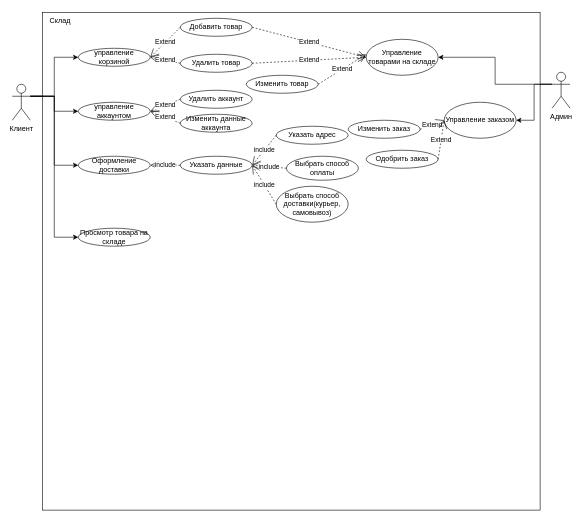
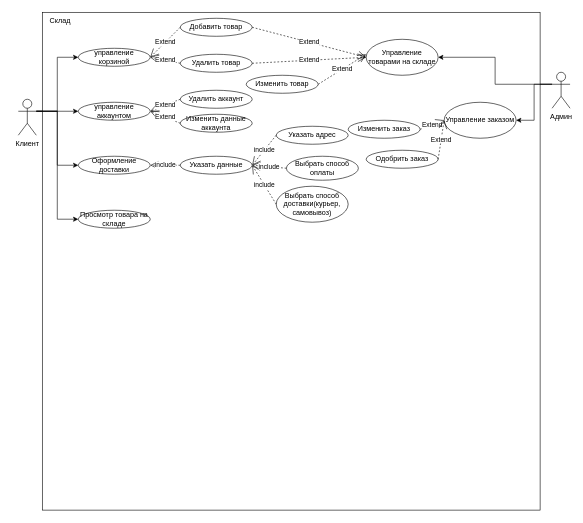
- <mxCell id="3" value="Клиент" style="shape=umlActor;verticalLabelPosition=bottom;verticalAlign=top;html=1;outlineConnect=0;" vertex="1" parent="1"><mxGeometry x="20" y="140" width="30" height="60" as="geometry" /></mxCell>
+ <mxCell id="3" value="Клиент" style="shape=umlActor;verticalLabelPosition=bottom;verticalAlign=top;html=1;outlineConnect=0;" vertex="1" parent="1"><mxGeometry x="30" y="165" width="30" height="60" as="geometry" /></mxCell>
- <mxCell id="10" value="Просмотр товара на складе" style="ellipse;whiteSpace=wrap;html=1;" vertex="1" parent="1"><mxGeometry x="130" y="380" width="120" height="30" as="geometry" /></mxCell>
+ <mxCell id="10" value="Просмотр товара на складе" style="ellipse;whiteSpace=wrap;html=1;" vertex="1" parent="1"><mxGeometry x="130" y="350" width="120" height="30" as="geometry" /></mxCell>
